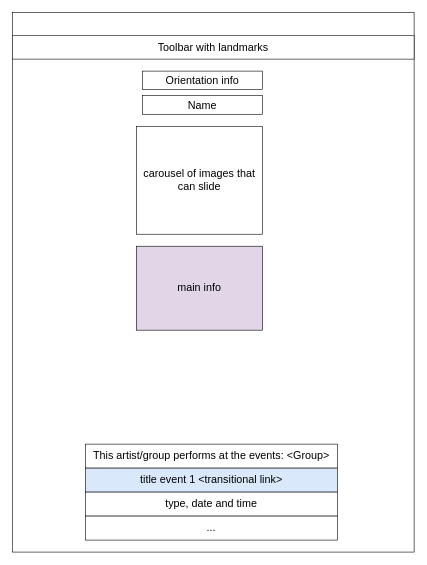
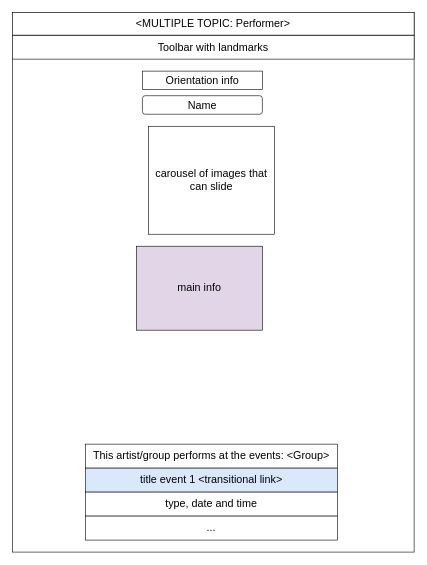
+ <mxCell id="3" value="&lt;div style=&quot;text-align: left ; font-size: 18px&quot;&gt;&lt;span&gt;&amp;lt;MULTIPLE TOPIC: Performer&lt;/span&gt;&lt;span&gt;&amp;gt;&lt;/span&gt;&lt;/div&gt;" style="rounded=0;whiteSpace=wrap;html=1;fontSize=18;" parent="1" vertex="1"><mxGeometry x="20" y="20" width="670" height="38" as="geometry" /></mxCell>
- <mxCell id="11" value="Name" style="rounded=0;whiteSpace=wrap;html=1;fontSize=18;" vertex="1" parent="1"><mxGeometry x="237" y="159" width="200" height="31" as="geometry" /></mxCell>
+ <mxCell id="11" value="Name" style="whiteSpace=wrap;html=1;fontSize=18;rounded=1;" vertex="1" parent="1"><mxGeometry x="237" y="159" width="200" height="31" as="geometry" /></mxCell>
- <mxCell id="6" value="carousel of images that can slide" style="rounded=0;whiteSpace=wrap;html=1;fontSize=18;" parent="1" vertex="1"><mxGeometry x="227" y="210" width="210" height="180" as="geometry" /></mxCell>
+ <mxCell id="6" value="carousel of images that can slide" style="rounded=0;whiteSpace=wrap;html=1;fontSize=18;" parent="1" vertex="1"><mxGeometry x="247" y="210" width="210" height="180" as="geometry" /></mxCell>
